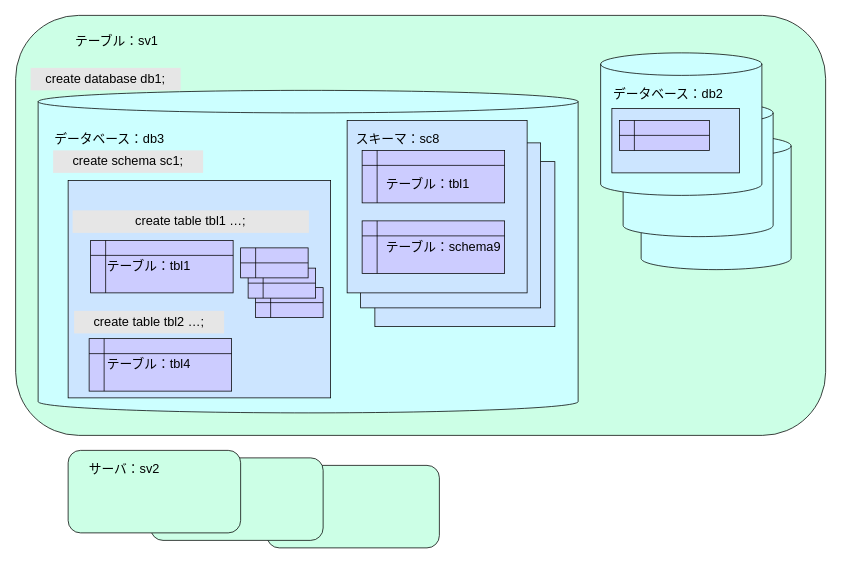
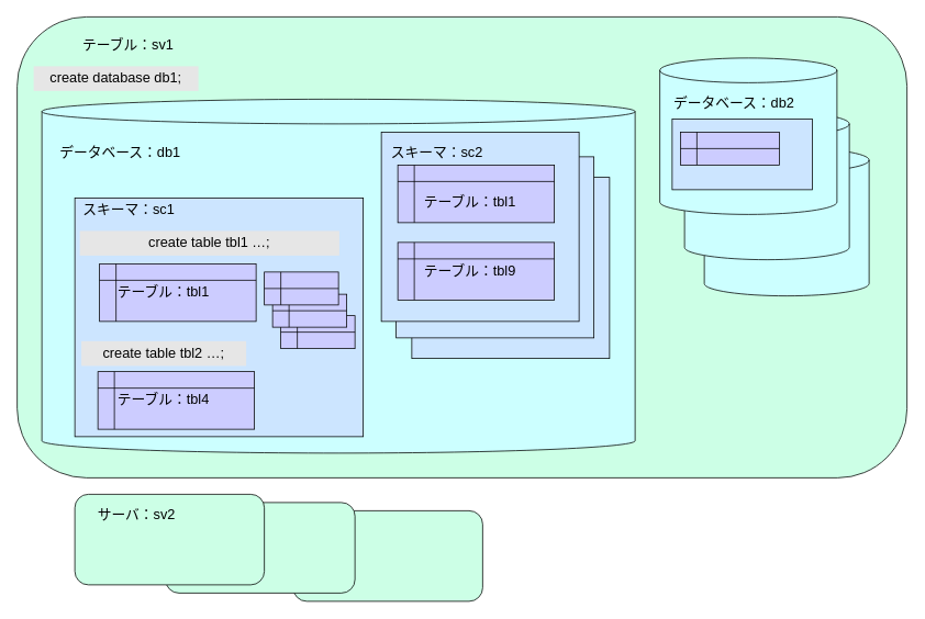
- <mxCell id="4" value="create database db1;" style="text;html=1;strokeColor=none;fillColor=#E6E6E6;align=center;verticalAlign=middle;whiteSpace=wrap;rounded=0;fontColor=#000000;fontSize=17;" vertex="1" parent="1"><mxGeometry x="40" y="90" width="200" height="30" as="geometry" /></mxCell>
+ <mxCell id="4" value="create database db1;" style="text;html=1;strokeColor=none;fillColor=#E6E6E6;align=center;verticalAlign=middle;whiteSpace=wrap;rounded=0;fontColor=#000000;fontSize=17;" vertex="1" parent="1"><mxGeometry x="40" y="80" width="200" height="30" as="geometry" /></mxCell>
- <mxCell id="15" value="データベース：db3" style="text;html=1;strokeColor=none;fillColor=none;align=left;verticalAlign=middle;whiteSpace=wrap;rounded=0;fontSize=17;fontColor=#000000;" vertex="1" parent="1"><mxGeometry x="70" y="170" width="190" height="30" as="geometry" /></mxCell>
+ <mxCell id="15" value="データベース：db1" style="text;html=1;strokeColor=none;fillColor=none;align=left;verticalAlign=middle;whiteSpace=wrap;rounded=0;fontSize=17;fontColor=#000000;" vertex="1" parent="1"><mxGeometry x="70" y="170" width="190" height="30" as="geometry" /></mxCell>
- <mxCell id="28" value="スキーマ：sc8" style="text;html=1;strokeColor=none;fillColor=none;align=left;verticalAlign=middle;whiteSpace=wrap;rounded=0;fontSize=17;fontColor=#000000;" vertex="1" parent="26"><mxGeometry x="10" y="10" width="190" height="30" as="geometry" /></mxCell>
+ <mxCell id="28" value="スキーマ：sc2" style="text;html=1;strokeColor=none;fillColor=none;align=left;verticalAlign=middle;whiteSpace=wrap;rounded=0;fontSize=17;fontColor=#000000;" vertex="1" parent="26"><mxGeometry x="10" y="10" width="190" height="30" as="geometry" /></mxCell>
- <mxCell id="6" value="create schema sc1;" style="text;html=1;strokeColor=none;fillColor=#E6E6E6;align=center;verticalAlign=middle;whiteSpace=wrap;rounded=0;fontColor=#000000;fontSize=17;" vertex="1" parent="1"><mxGeometry x="70" y="200" width="200" height="30" as="geometry" /></mxCell>
+ <mxCell id="8" value="スキーマ：sc1" style="text;html=1;strokeColor=none;fillColor=none;align=left;verticalAlign=middle;whiteSpace=wrap;rounded=0;fontSize=17;fontColor=#000000;" vertex="1" parent="1"><mxGeometry x="98" y="240" width="190" height="30" as="geometry" /></mxCell>
- <mxCell id="32" value="テーブル：schema9" style="text;html=1;strokeColor=none;fillColor=none;align=left;verticalAlign=middle;whiteSpace=wrap;rounded=0;fontSize=17;fontColor=#000000;" vertex="1" parent="26"><mxGeometry x="50" y="154" width="190" height="30" as="geometry" /></mxCell>
+ <mxCell id="32" value="テーブル：tbl9" style="text;html=1;strokeColor=none;fillColor=none;align=left;verticalAlign=middle;whiteSpace=wrap;rounded=0;fontSize=17;fontColor=#000000;" vertex="1" parent="26"><mxGeometry x="50" y="154" width="190" height="30" as="geometry" /></mxCell>
